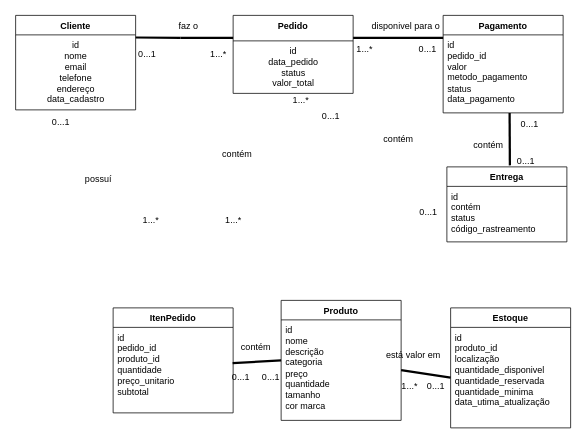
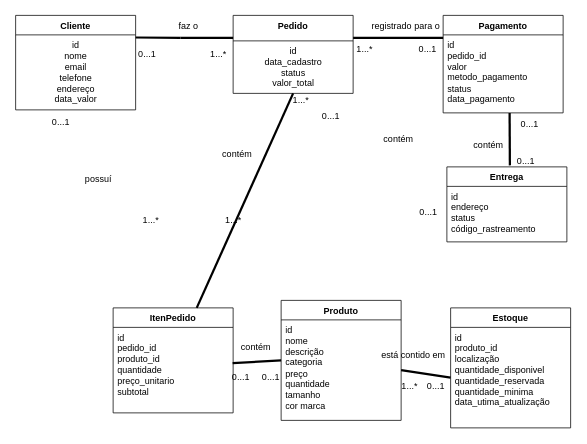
- <mxCell id="24" value="disponivel para o" style="text;html=1;align=center;verticalAlign=middle;resizable=0;points=[];autosize=1;strokeColor=none;fillColor=none;" vertex="1" parent="1"><mxGeometry x="485" y="20" width="110" height="30" as="geometry" /></mxCell>
+ <mxCell id="24" value="registrado para o" style="text;html=1;align=center;verticalAlign=middle;resizable=0;points=[];autosize=1;strokeColor=none;fillColor=none;" vertex="1" parent="1"><mxGeometry x="485" y="20" width="110" height="30" as="geometry" /></mxCell>
- <mxCell id="5" value="id&lt;div&gt;data_pedido&lt;/div&gt;&lt;div&gt;status&lt;/div&gt;&lt;div&gt;valor_total&lt;/div&gt;" style="text;html=1;align=center;verticalAlign=middle;resizable=0;points=[];autosize=1;strokeColor=none;fillColor=none;" vertex="1" parent="4"><mxGeometry y="34" width="160" height="70" as="geometry" /></mxCell>
+ <mxCell id="5" value="id&lt;div&gt;data_cadastro&lt;/div&gt;&lt;div&gt;status&lt;/div&gt;&lt;div&gt;valor_total&lt;/div&gt;" style="text;html=1;align=center;verticalAlign=middle;resizable=0;points=[];autosize=1;strokeColor=none;fillColor=none;" vertex="1" parent="4"><mxGeometry y="34" width="160" height="70" as="geometry" /></mxCell>
- <mxCell id="3" value="id&lt;div&gt;nome&lt;/div&gt;&lt;div&gt;email&lt;/div&gt;&lt;div&gt;telefone&lt;/div&gt;&lt;div&gt;endereço&lt;/div&gt;&lt;div&gt;data_cadastro&lt;/div&gt;" style="text;html=1;align=center;verticalAlign=middle;resizable=0;points=[];autosize=1;strokeColor=none;fillColor=none;" vertex="1" parent="2"><mxGeometry y="26" width="160" height="100" as="geometry" /></mxCell>
+ <mxCell id="3" value="id&lt;div&gt;nome&lt;/div&gt;&lt;div&gt;email&lt;/div&gt;&lt;div&gt;telefone&lt;/div&gt;&lt;div&gt;endereço&lt;/div&gt;&lt;div&gt;data_valor&lt;/div&gt;" style="text;html=1;align=center;verticalAlign=middle;resizable=0;points=[];autosize=1;strokeColor=none;fillColor=none;" vertex="1" parent="2"><mxGeometry y="26" width="160" height="100" as="geometry" /></mxCell>
+ <mxCell id="17" value="" style="endArrow=none;startArrow=none;endFill=0;startFill=0;endSize=8;html=1;verticalAlign=bottom;labelBackgroundColor=none;strokeWidth=3;rounded=0;exitX=0.5;exitY=1;exitDx=0;exitDy=0;" edge="1" parent="1" source="4" target="8"><mxGeometry width="160" relative="1" as="geometry"><mxPoint x="300" y="150" as="sourcePoint" /><mxPoint x="270" y="220" as="targetPoint" /></mxGeometry></mxCell>
- <mxCell id="40" value="id&lt;div&gt;contém&lt;/div&gt;&lt;div&gt;status&lt;/div&gt;&lt;div&gt;código_rastreamento&lt;/div&gt;" style="text;strokeColor=none;fillColor=none;align=left;verticalAlign=top;spacingLeft=4;spacingRight=4;overflow=hidden;rotatable=0;points=[[0,0.5],[1,0.5]];portConstraint=eastwest;whiteSpace=wrap;html=1;" vertex="1" parent="39"><mxGeometry y="26" width="160" height="74" as="geometry" /></mxCell>
+ <mxCell id="40" value="id&lt;div&gt;endereço&lt;/div&gt;&lt;div&gt;status&lt;/div&gt;&lt;div&gt;código_rastreamento&lt;/div&gt;" style="text;strokeColor=none;fillColor=none;align=left;verticalAlign=top;spacingLeft=4;spacingRight=4;overflow=hidden;rotatable=0;points=[[0,0.5],[1,0.5]];portConstraint=eastwest;whiteSpace=wrap;html=1;" vertex="1" parent="39"><mxGeometry y="26" width="160" height="74" as="geometry" /></mxCell>
- <mxCell id="36" value="está valor em" style="text;html=1;align=center;verticalAlign=middle;resizable=0;points=[];autosize=1;strokeColor=none;fillColor=none;" vertex="1" parent="1"><mxGeometry x="495" y="458" width="110" height="30" as="geometry" /></mxCell>
+ <mxCell id="36" value="está contido em" style="text;html=1;align=center;verticalAlign=middle;resizable=0;points=[];autosize=1;strokeColor=none;fillColor=none;" vertex="1" parent="1"><mxGeometry x="495" y="458" width="110" height="30" as="geometry" /></mxCell>
